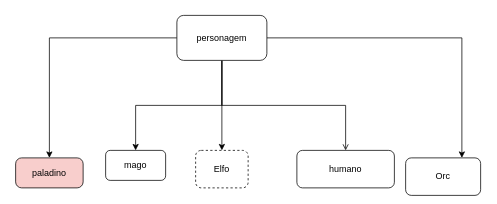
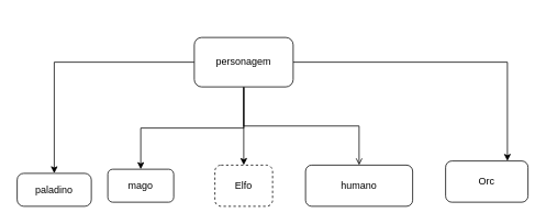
- <mxCell id="7" value="personagem" style="rounded=1;whiteSpace=wrap;html=1;" vertex="1" parent="1"><mxGeometry x="235" y="20" width="120" height="60" as="geometry" /></mxCell>
+ <mxCell id="7" value="personagem" style="rounded=1;whiteSpace=wrap;html=1;" vertex="1" parent="1"><mxGeometry x="235" y="45" width="120" height="60" as="geometry" /></mxCell>
- <mxCell id="11" value="mago" style="rounded=1;whiteSpace=wrap;html=1;" vertex="1" parent="1"><mxGeometry x="140" y="200" width="80" height="40" as="geometry" /></mxCell>
+ <mxCell id="11" value="mago" style="rounded=1;whiteSpace=wrap;html=1;" vertex="1" parent="1"><mxGeometry x="130" y="205" width="80" height="40" as="geometry" /></mxCell>
- <mxCell id="9" value="humano" style="rounded=1;whiteSpace=wrap;html=1;" vertex="1" parent="1"><mxGeometry x="395" y="200" width="130" height="50" as="geometry" /></mxCell>
+ <mxCell id="9" value="humano" style="rounded=1;whiteSpace=wrap;html=1;" vertex="1" parent="1"><mxGeometry x="370" y="200" width="130" height="50" as="geometry" /></mxCell>
- <mxCell id="12" value="paladino" style="rounded=1;whiteSpace=wrap;html=1;arcSize=20;fillColor=#f8cecc;" vertex="1" parent="1"><mxGeometry x="20" y="210" width="90" height="40" as="geometry" /></mxCell>
+ <mxCell id="12" value="paladino" style="rounded=1;whiteSpace=wrap;html=1;arcSize=20;" vertex="1" parent="1"><mxGeometry x="20" y="210" width="90" height="40" as="geometry" /></mxCell>
- <mxCell id="8" value="Orc" style="rounded=1;whiteSpace=wrap;html=1;" vertex="1" parent="1"><mxGeometry x="540" y="210" width="100" height="50" as="geometry" /></mxCell>
+ <mxCell id="8" value="Orc" style="rounded=1;whiteSpace=wrap;html=1;" vertex="1" parent="1"><mxGeometry x="540" y="195" width="100" height="50" as="geometry" /></mxCell>
